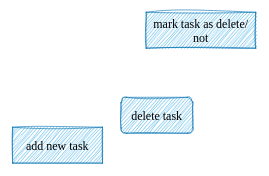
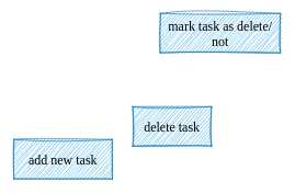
- <mxCell id="3" value="&lt;font color=&quot;#000000&quot;&gt;delete task&lt;/font&gt;" style="whiteSpace=wrap;html=1;sketch=1;hachureGap=4;jiggle=2;curveFitting=1;fontFamily=Architects Daughter;fontSource=https%3A%2F%2Ffonts.googleapis.com%2Fcss%3Ffamily%3DArchitects%2BDaughter;fontSize=20;fontColor=#ffffff;fillColor=#1ba1e2;strokeColor=#006EAF;rounded=1;" parent="1" vertex="1"><mxGeometry x="201" y="162" width="120" height="60" as="geometry" /></mxCell>
+ <mxCell id="3" value="&lt;font color=&quot;#000000&quot;&gt;delete task&lt;/font&gt;" style="whiteSpace=wrap;html=1;sketch=1;hachureGap=4;jiggle=2;curveFitting=1;fontFamily=Architects Daughter;fontSource=https%3A%2F%2Ffonts.googleapis.com%2Fcss%3Ffamily%3DArchitects%2BDaughter;fontSize=20;fontColor=#ffffff;fillColor=#1ba1e2;strokeColor=#006EAF;" parent="1" vertex="1"><mxGeometry x="201" y="162" width="120" height="60" as="geometry" /></mxCell>
